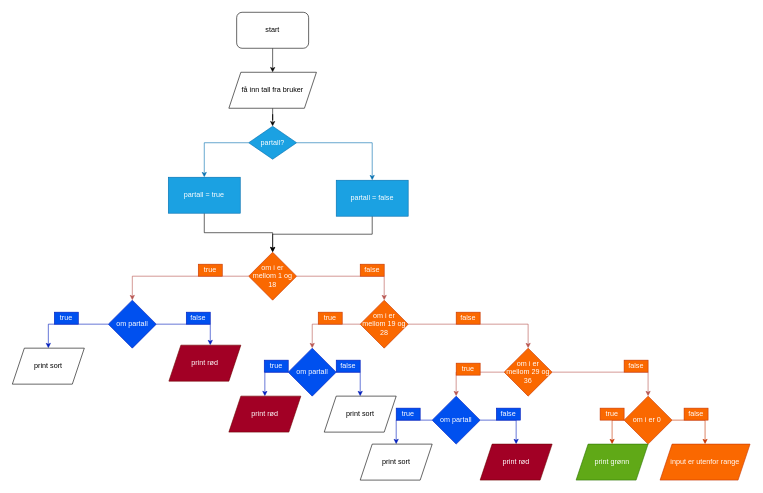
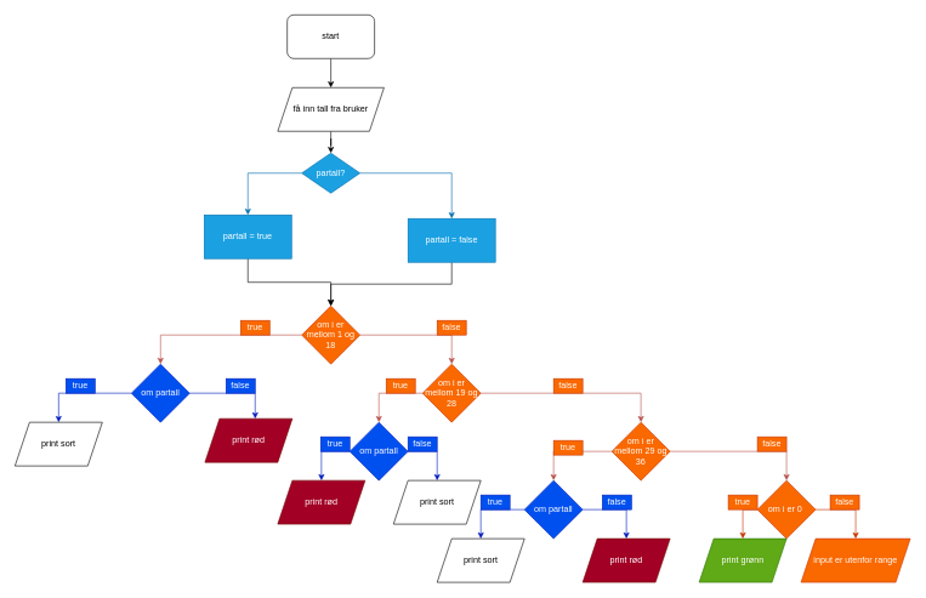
- <mxCell id="23" value="om i er mellom 19 og 28" style="rhombus;whiteSpace=wrap;html=1;fillColor=#fa6800;strokeColor=#C73500;fontColor=#ffffff;" parent="1" vertex="1"><mxGeometry x="600" y="500" width="80" height="80" as="geometry" /></mxCell>
+ <mxCell id="23" value="om i er mellom 19 og 28" style="rhombus;whiteSpace=wrap;html=1;fillColor=#fa6800;strokeColor=#C73500;fontColor=#ffffff;" parent="1" vertex="1"><mxGeometry x="580" y="500" width="80" height="80" as="geometry" /></mxCell>
